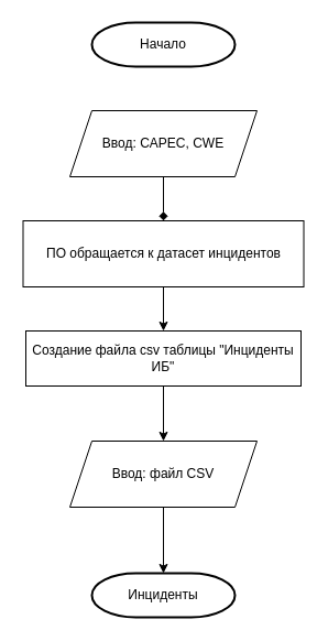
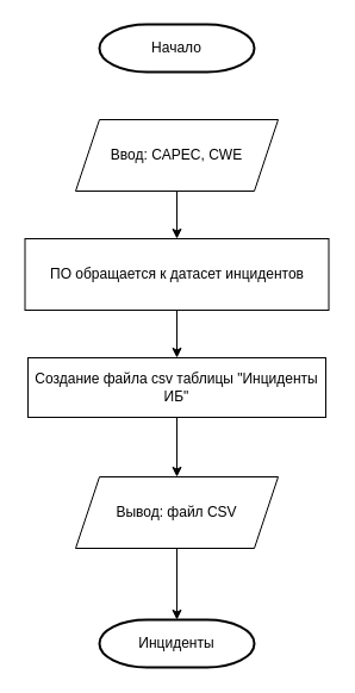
- <mxCell id="4" value="" style="edgeStyle=orthogonalEdgeStyle;rounded=0;orthogonalLoop=1;jettySize=auto;html=1;endArrow=diamond;" parent="1" source="5" target="7" edge="1"><mxGeometry relative="1" as="geometry" /></mxCell>
+ <mxCell id="4" value="" style="edgeStyle=orthogonalEdgeStyle;rounded=0;orthogonalLoop=1;jettySize=auto;html=1;" parent="1" source="5" target="7" edge="1"><mxGeometry relative="1" as="geometry" /></mxCell>
- <mxCell id="11" value="Ввод: файл CSV" style="shape=parallelogram;perimeter=parallelogramPerimeter;whiteSpace=wrap;html=1;fixedSize=1;" parent="1" vertex="1"><mxGeometry x="63" y="400" width="170" height="60" as="geometry" /></mxCell>
+ <mxCell id="11" value="Вывод: файл CSV" style="shape=parallelogram;perimeter=parallelogramPerimeter;whiteSpace=wrap;html=1;fixedSize=1;" parent="1" vertex="1"><mxGeometry x="63" y="400" width="170" height="60" as="geometry" /></mxCell>
